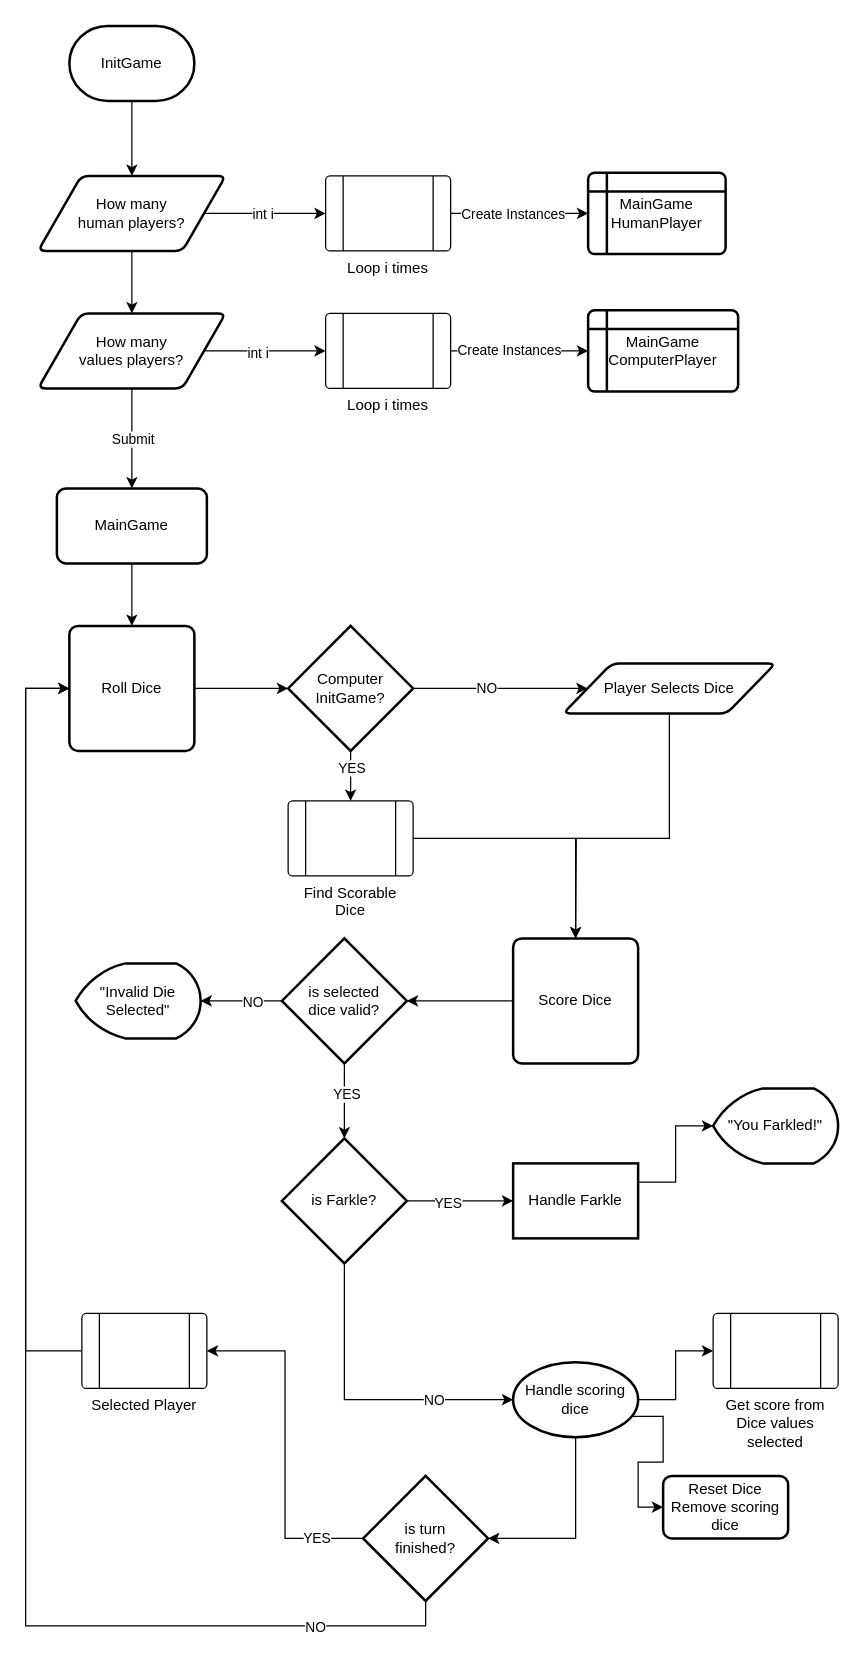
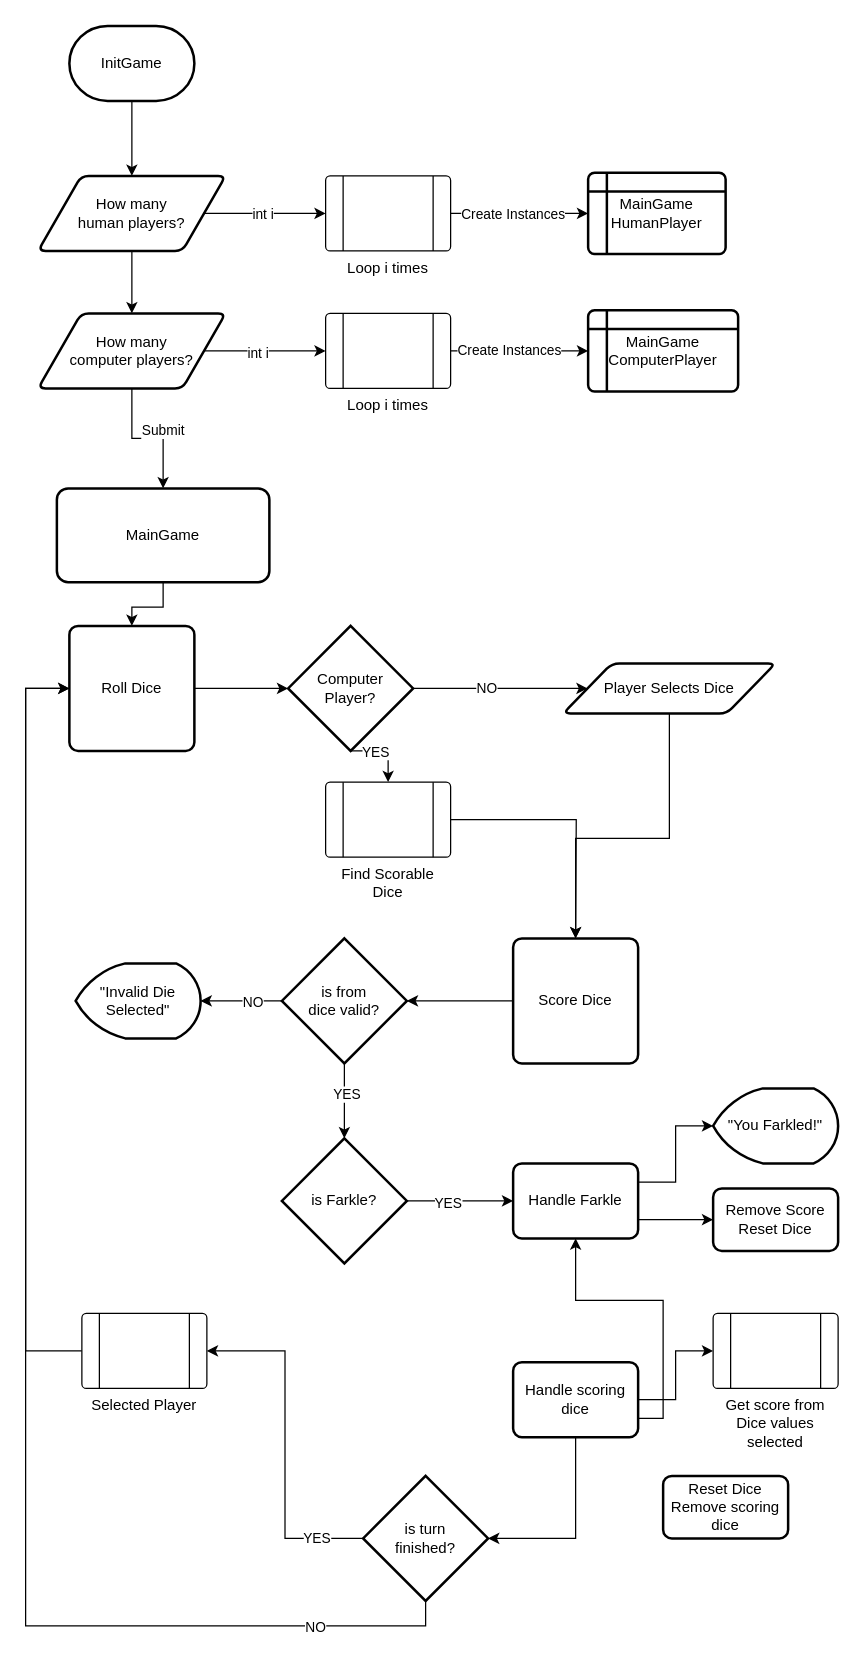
- <mxCell id="12" value="How many &lt;br&gt;values players?" style="shape=parallelogram;html=1;strokeWidth=2;perimeter=parallelogramPerimeter;whiteSpace=wrap;rounded=1;arcSize=12;size=0.23;" vertex="1" parent="1"><mxGeometry x="30" y="250" width="150" height="60" as="geometry" /></mxCell>
+ <mxCell id="12" value="How many &lt;br&gt;computer players?" style="shape=parallelogram;html=1;strokeWidth=2;perimeter=parallelogramPerimeter;whiteSpace=wrap;rounded=1;arcSize=12;size=0.23;" vertex="1" parent="1"><mxGeometry x="30" y="250" width="150" height="60" as="geometry" /></mxCell>
- <mxCell id="22" value="MainGame" style="whiteSpace=wrap;html=1;strokeWidth=2;rounded=1;arcSize=12;" vertex="1" parent="1"><mxGeometry x="45" y="390" width="120" height="60" as="geometry" /></mxCell>
+ <mxCell id="22" value="MainGame" style="whiteSpace=wrap;html=1;strokeWidth=2;rounded=1;arcSize=12;" vertex="1" parent="1"><mxGeometry x="45" y="390" width="170" height="75" as="geometry" /></mxCell>
- <mxCell id="29" value="Computer&lt;br&gt;InitGame?" style="strokeWidth=2;html=1;shape=mxgraph.flowchart.decision;whiteSpace=wrap;" vertex="1" parent="1"><mxGeometry x="230" y="500" width="100" height="100" as="geometry" /></mxCell>
+ <mxCell id="29" value="Computer&lt;br&gt;Player?" style="strokeWidth=2;html=1;shape=mxgraph.flowchart.decision;whiteSpace=wrap;" vertex="1" parent="1"><mxGeometry x="230" y="500" width="100" height="100" as="geometry" /></mxCell>
- <mxCell id="33" value="Find Scorable Dice" style="verticalLabelPosition=bottom;verticalAlign=top;html=1;shape=process;whiteSpace=wrap;rounded=1;size=0.14;arcSize=6;" vertex="1" parent="1"><mxGeometry x="230" y="640" width="100" height="60" as="geometry" /></mxCell>
+ <mxCell id="33" value="Find Scorable Dice" style="verticalLabelPosition=bottom;verticalAlign=top;html=1;shape=process;whiteSpace=wrap;rounded=1;size=0.14;arcSize=6;" vertex="1" parent="1"><mxGeometry x="260" y="625" width="100" height="60" as="geometry" /></mxCell>
- <mxCell id="40" value="is selected &lt;br&gt;dice valid?" style="strokeWidth=2;html=1;shape=mxgraph.flowchart.decision;whiteSpace=wrap;" vertex="1" parent="1"><mxGeometry x="225" y="750" width="100" height="100" as="geometry" /></mxCell>
+ <mxCell id="40" value="is from &lt;br&gt;dice valid?" style="strokeWidth=2;html=1;shape=mxgraph.flowchart.decision;whiteSpace=wrap;" vertex="1" parent="1"><mxGeometry x="225" y="750" width="100" height="100" as="geometry" /></mxCell>
- <mxCell id="49" value="Handle Farkle" style="whiteSpace=wrap;html=1;absoluteArcSize=1;arcSize=14;strokeWidth=2;rounded=0;" vertex="1" parent="1"><mxGeometry x="410" y="930" width="100" height="60" as="geometry" /></mxCell>
+ <mxCell id="49" value="Handle Farkle" style="rounded=1;whiteSpace=wrap;html=1;absoluteArcSize=1;arcSize=14;strokeWidth=2;" vertex="1" parent="1"><mxGeometry x="410" y="930" width="100" height="60" as="geometry" /></mxCell>
+ <mxCell id="48" style="edgeStyle=orthogonalEdgeStyle;rounded=0;orthogonalLoop=1;jettySize=auto;html=1;exitX=1;exitY=0.75;exitDx=0;exitDy=0;entryX=0;entryY=0.5;entryDx=0;entryDy=0;" edge="1" parent="1" source="49" target="51"><mxGeometry relative="1" as="geometry" /></mxCell>
+ <mxCell id="51" value="Remove Score&lt;br&gt;Reset Dice" style="rounded=1;whiteSpace=wrap;html=1;absoluteArcSize=1;arcSize=14;strokeWidth=2;" vertex="1" parent="1"><mxGeometry x="570" y="950" width="100" height="50" as="geometry" /></mxCell>
- <mxCell id="44" style="edgeStyle=orthogonalEdgeStyle;rounded=0;orthogonalLoop=1;jettySize=auto;html=1;exitX=0.5;exitY=1;exitDx=0;exitDy=0;exitPerimeter=0;entryX=0;entryY=0.5;entryDx=0;entryDy=0;" edge="1" parent="1" source="46" target="55"><mxGeometry relative="1" as="geometry" /></mxCell>
- <mxCell id="45" value="NO" style="edgeLabel;html=1;align=center;verticalAlign=middle;resizable=0;points=[];" vertex="1" connectable="0" parent="44"><mxGeometry x="0.295" relative="1" as="geometry"><mxPoint x="22" as="offset" /></mxGeometry></mxCell>
- <mxCell id="55" value="Handle scoring dice" style="ellipse;whiteSpace=wrap;html=1;absoluteArcSize=1;arcSize=14;strokeWidth=2;" vertex="1" parent="1"><mxGeometry x="410" y="1089" width="100" height="60" as="geometry" /></mxCell>
+ <mxCell id="55" value="Handle scoring dice" style="rounded=1;whiteSpace=wrap;html=1;absoluteArcSize=1;arcSize=14;strokeWidth=2;" vertex="1" parent="1"><mxGeometry x="410" y="1089" width="100" height="60" as="geometry" /></mxCell>
- <mxCell id="53" style="edgeStyle=orthogonalEdgeStyle;rounded=0;orthogonalLoop=1;jettySize=auto;html=1;exitX=1;exitY=0.75;exitDx=0;exitDy=0;entryX=0;entryY=0.5;entryDx=0;entryDy=0;" edge="1" parent="1" source="55" target="57"><mxGeometry relative="1" as="geometry" /></mxCell>
+ <mxCell id="53" style="edgeStyle=orthogonalEdgeStyle;rounded=0;orthogonalLoop=1;jettySize=auto;html=1;exitX=1;exitY=0.75;exitDx=0;exitDy=0;" edge="1" parent="1" source="55" target="49"><mxGeometry relative="1" as="geometry" /></mxCell>
